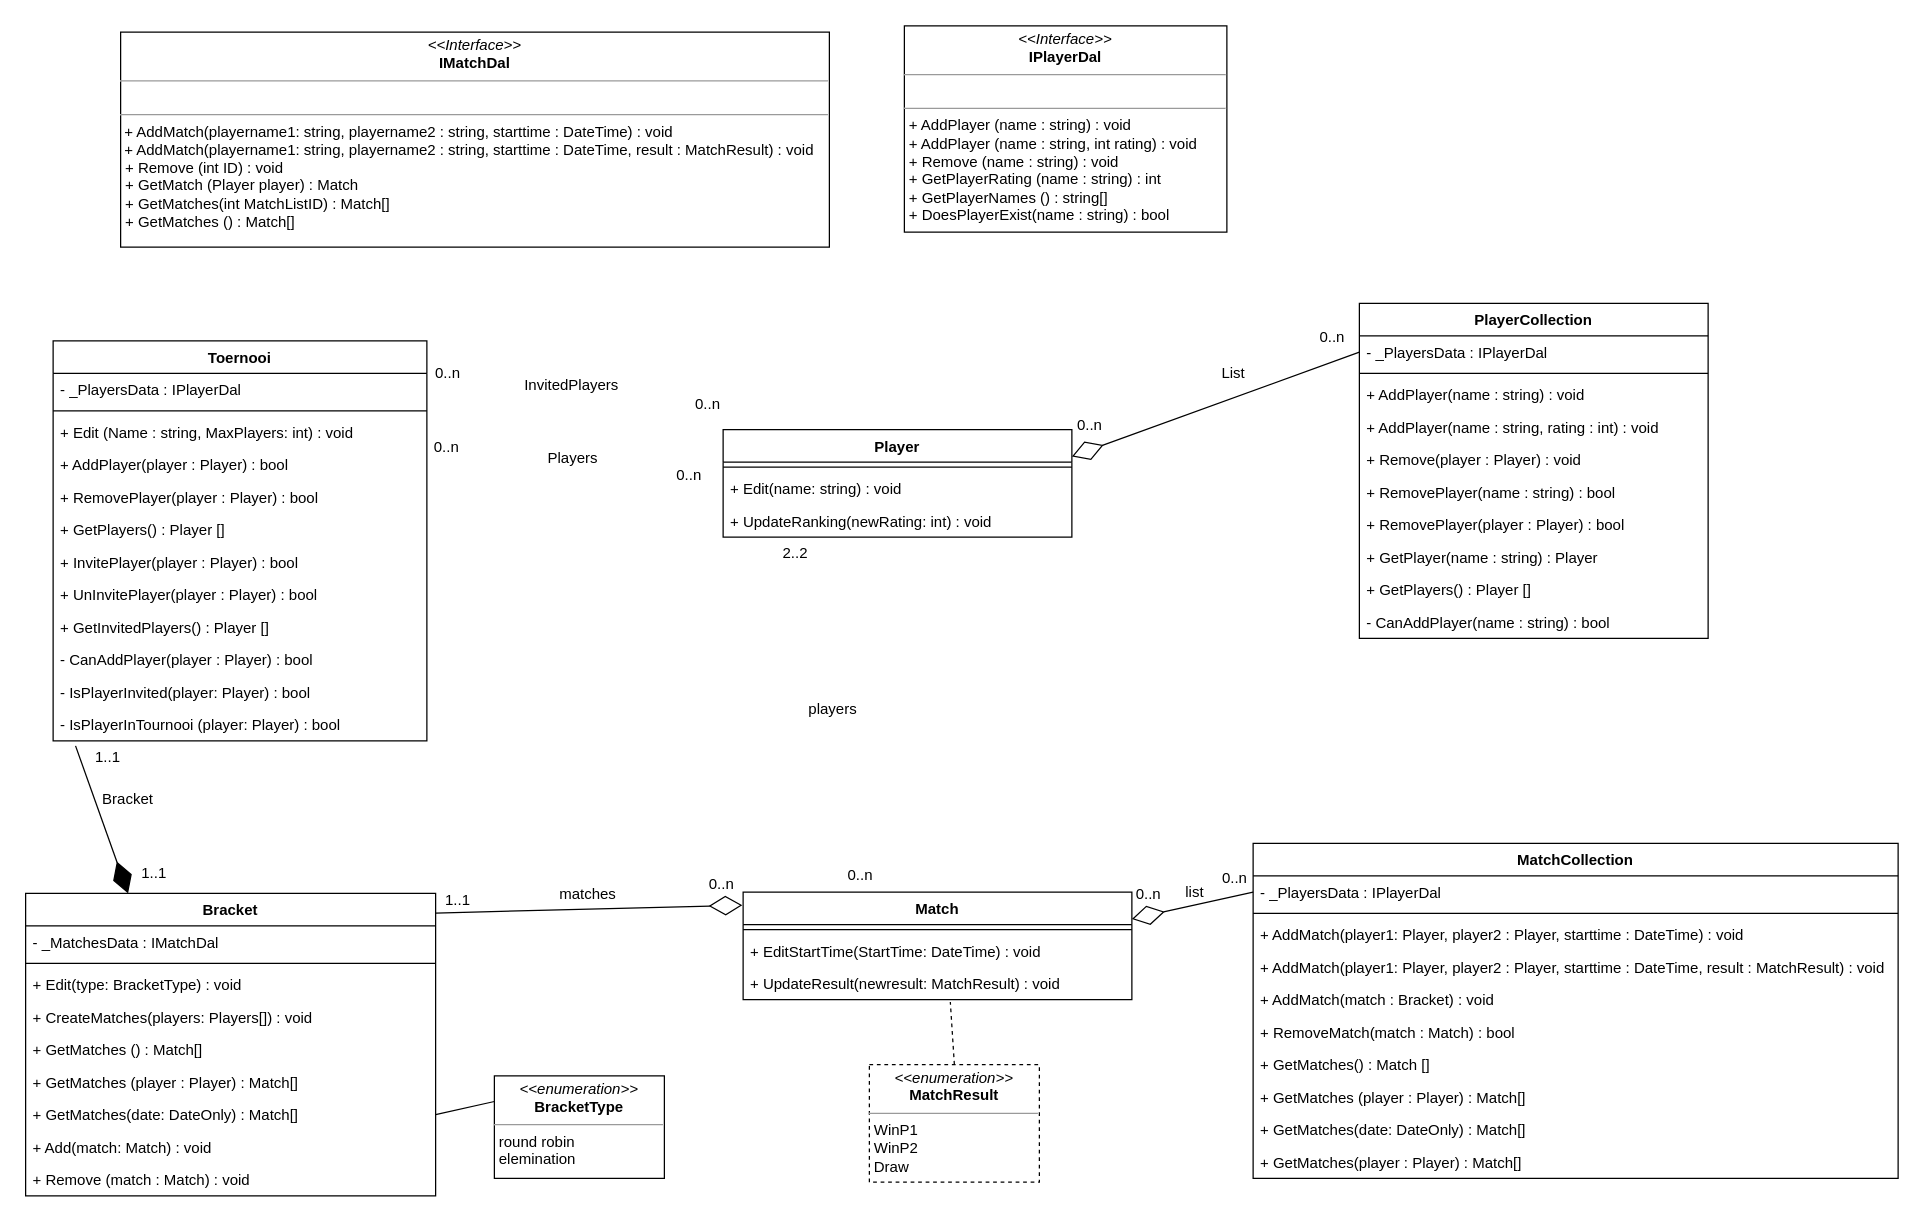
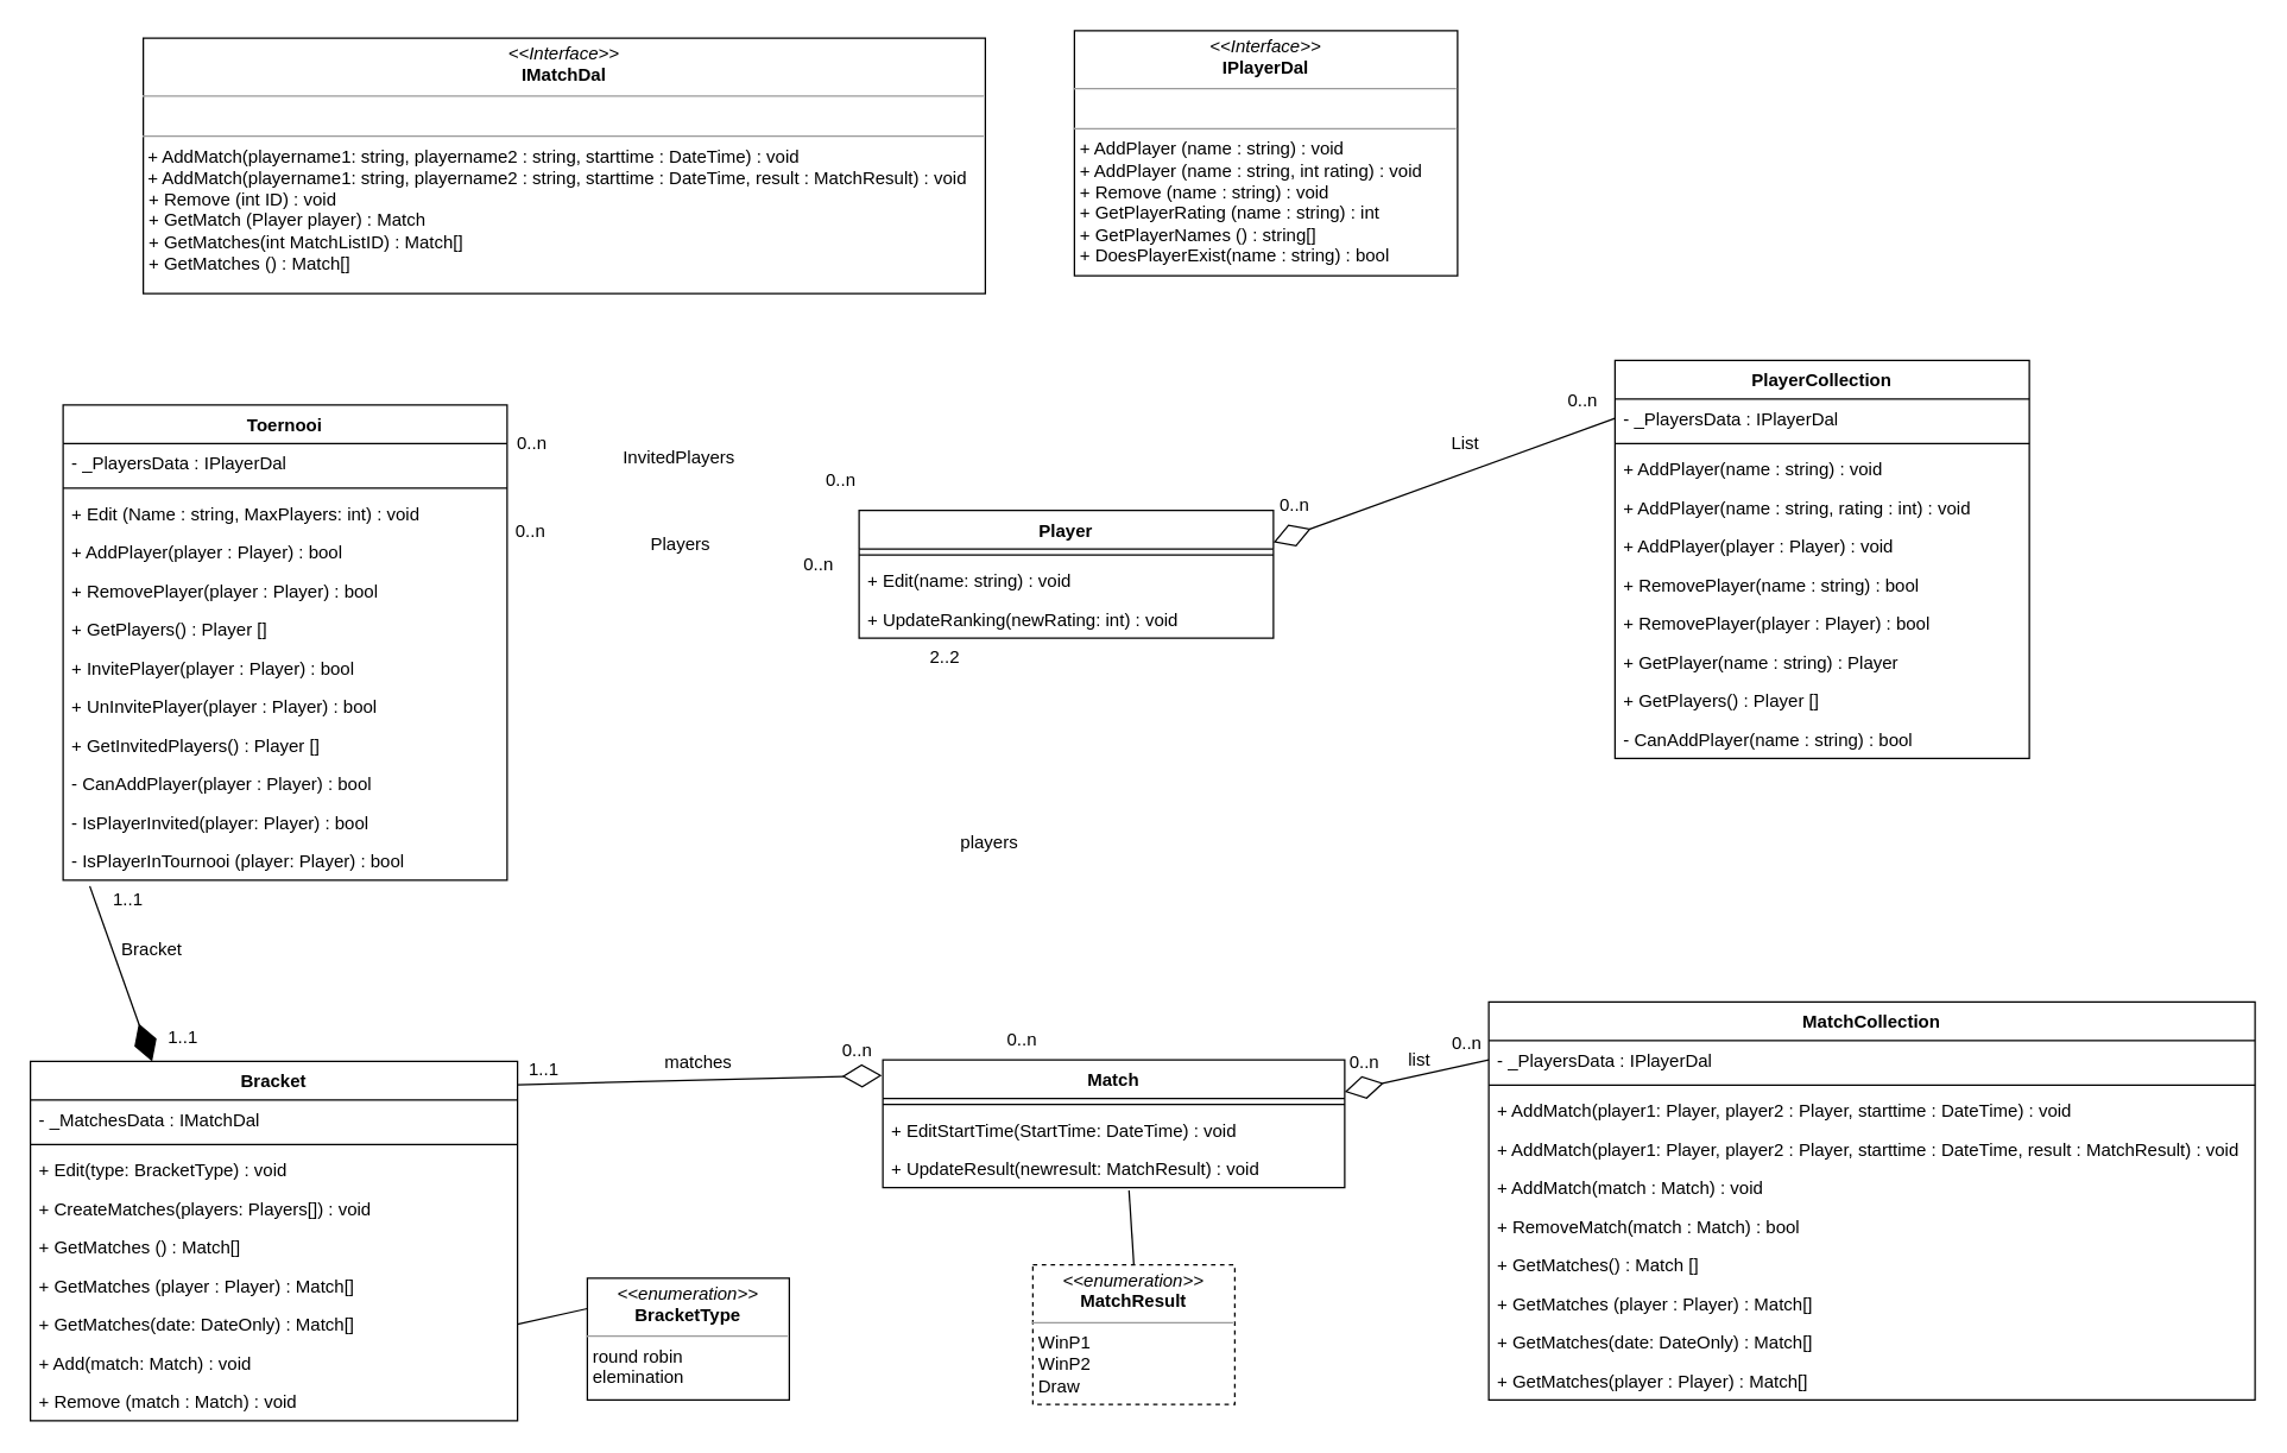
- <mxCell id="61" value="+ Remove(player : Player) : void" style="text;strokeColor=none;fillColor=none;align=left;verticalAlign=top;spacingLeft=4;spacingRight=4;overflow=hidden;rotatable=0;points=[[0,0.5],[1,0.5]];portConstraint=eastwest;" parent="56" vertex="1"><mxGeometry y="112" width="279" height="26" as="geometry" /></mxCell>
+ <mxCell id="61" value="+ AddPlayer(player : Player) : void" style="text;strokeColor=none;fillColor=none;align=left;verticalAlign=top;spacingLeft=4;spacingRight=4;overflow=hidden;rotatable=0;points=[[0,0.5],[1,0.5]];portConstraint=eastwest;" parent="56" vertex="1"><mxGeometry y="112" width="279" height="26" as="geometry" /></mxCell>
- <mxCell id="76" value="+ AddMatch(match : Bracket) : void" style="text;strokeColor=none;fillColor=none;align=left;verticalAlign=top;spacingLeft=4;spacingRight=4;overflow=hidden;rotatable=0;points=[[0,0.5],[1,0.5]];portConstraint=eastwest;" vertex="1" parent="71"><mxGeometry y="112" width="516" height="26" as="geometry" /></mxCell>
+ <mxCell id="76" value="+ AddMatch(match : Match) : void" style="text;strokeColor=none;fillColor=none;align=left;verticalAlign=top;spacingLeft=4;spacingRight=4;overflow=hidden;rotatable=0;points=[[0,0.5],[1,0.5]];portConstraint=eastwest;" vertex="1" parent="71"><mxGeometry y="112" width="516" height="26" as="geometry" /></mxCell>
- <mxCell id="37" value="" style="endArrow=none;html=1;rounded=0;exitX=0.5;exitY=0;exitDx=0;exitDy=0;entryX=0.533;entryY=1.072;entryDx=0;entryDy=0;entryPerimeter=0;dashed=1;" parent="1" source="33" target="22" edge="1"><mxGeometry width="50" height="50" relative="1" as="geometry"><mxPoint x="175" y="781" as="sourcePoint" /><mxPoint x="731.639" y="827.768" as="targetPoint" /></mxGeometry></mxCell>
+ <mxCell id="37" value="" style="endArrow=none;html=1;rounded=0;exitX=0.5;exitY=0;exitDx=0;exitDy=0;entryX=0.533;entryY=1.072;entryDx=0;entryDy=0;entryPerimeter=0;" parent="1" source="33" target="22" edge="1"><mxGeometry width="50" height="50" relative="1" as="geometry"><mxPoint x="175" y="781" as="sourcePoint" /><mxPoint x="731.639" y="827.768" as="targetPoint" /></mxGeometry></mxCell>
